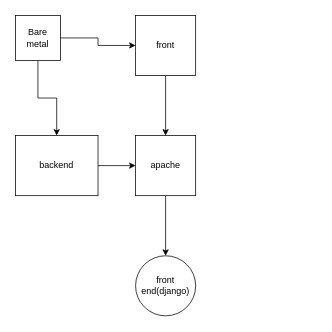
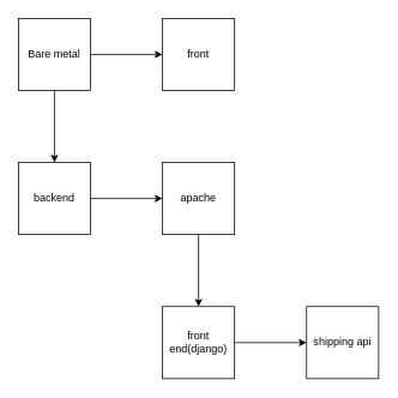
- <mxCell id="4" value="Bare metal" style="whiteSpace=wrap;html=1;aspect=fixed;" parent="1" vertex="1"><mxGeometry x="20" y="20" width="60" height="60" as="geometry" /></mxCell>
+ <mxCell id="4" value="Bare metal" style="whiteSpace=wrap;html=1;aspect=fixed;" parent="1" vertex="1"><mxGeometry x="20" y="20" width="80" height="80" as="geometry" /></mxCell>
- <mxCell id="7" style="edgeStyle=orthogonalEdgeStyle;rounded=0;orthogonalLoop=1;jettySize=auto;html=1;" parent="1" source="8" target="6" edge="1"><mxGeometry relative="1" as="geometry" /></mxCell>
- <mxCell id="10" value="backend" style="whiteSpace=wrap;html=1;aspect=fixed;" parent="1" vertex="1"><mxGeometry x="20" y="180" width="110" height="80" as="geometry" /></mxCell>
+ <mxCell id="10" value="backend" style="whiteSpace=wrap;html=1;aspect=fixed;" parent="1" vertex="1"><mxGeometry x="20" y="180" width="80" height="80" as="geometry" /></mxCell>
- <mxCell id="12" value="front end(django)" style="ellipse;whiteSpace=wrap;html=1;aspect=fixed;" parent="1" vertex="1"><mxGeometry x="180" y="340" width="80" height="80" as="geometry" /></mxCell>
+ <mxCell id="12" value="front end(django)" style="whiteSpace=wrap;html=1;aspect=fixed;" parent="1" vertex="1"><mxGeometry x="180" y="340" width="80" height="80" as="geometry" /></mxCell>
+ <mxCell id="11" style="edgeStyle=orthogonalEdgeStyle;rounded=0;orthogonalLoop=1;jettySize=auto;html=1;" parent="1" source="12" target="13" edge="1"><mxGeometry relative="1" as="geometry" /></mxCell>
+ <mxCell id="13" value="shipping api" style="whiteSpace=wrap;html=1;aspect=fixed;" parent="1" vertex="1"><mxGeometry x="340" y="340" width="80" height="80" as="geometry" /></mxCell>
